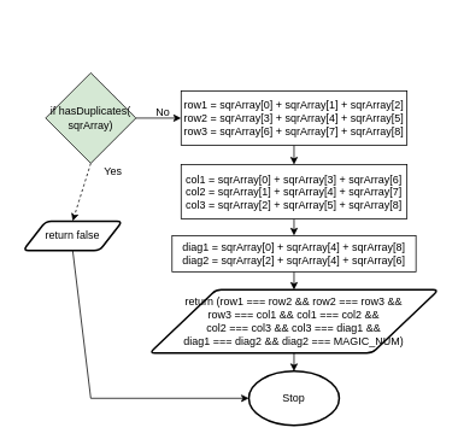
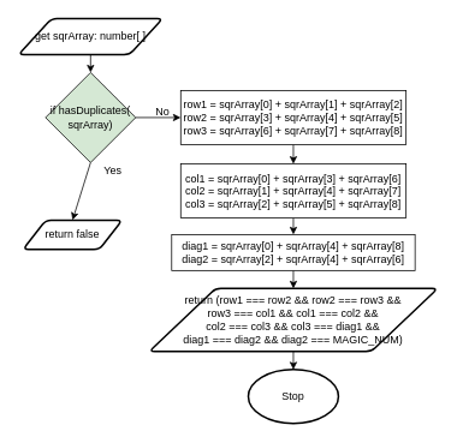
+ <mxCell id="3" value="get sqrArray: number[ ]" style="shape=parallelogram;html=1;strokeWidth=2;perimeter=parallelogramPerimeter;whiteSpace=wrap;rounded=1;arcSize=12;size=0.23;" parent="1" vertex="1"><mxGeometry x="20" y="20" width="160" height="40" as="geometry" /></mxCell>
+ <mxCell id="2" style="edgeStyle=none;html=1;exitX=0.5;exitY=1;exitDx=0;exitDy=0;entryX=0.5;entryY=0;entryDx=0;entryDy=0;" parent="1" source="3" target="9" edge="1"><mxGeometry relative="1" as="geometry" /></mxCell>
- <mxCell id="8" style="edgeStyle=none;html=1;exitX=0.5;exitY=1;exitDx=0;exitDy=0;entryX=0.5;entryY=0;entryDx=0;entryDy=0;dashed=1;" parent="1" source="9" target="13" edge="1"><mxGeometry relative="1" as="geometry" /></mxCell>
+ <mxCell id="8" style="edgeStyle=none;html=1;exitX=0.5;exitY=1;exitDx=0;exitDy=0;entryX=0.5;entryY=0;entryDx=0;entryDy=0;" parent="1" source="9" target="13" edge="1"><mxGeometry relative="1" as="geometry" /></mxCell>
- <mxCell id="12" style="edgeStyle=none;html=1;exitX=0.5;exitY=1;exitDx=0;exitDy=0;entryX=0;entryY=0.5;entryDx=0;entryDy=0;entryPerimeter=0;rounded=0;" parent="1" source="13" target="4" edge="1"><mxGeometry relative="1" as="geometry"><Array as="points"><mxPoint x="100" y="440" /></Array></mxGeometry></mxCell>
